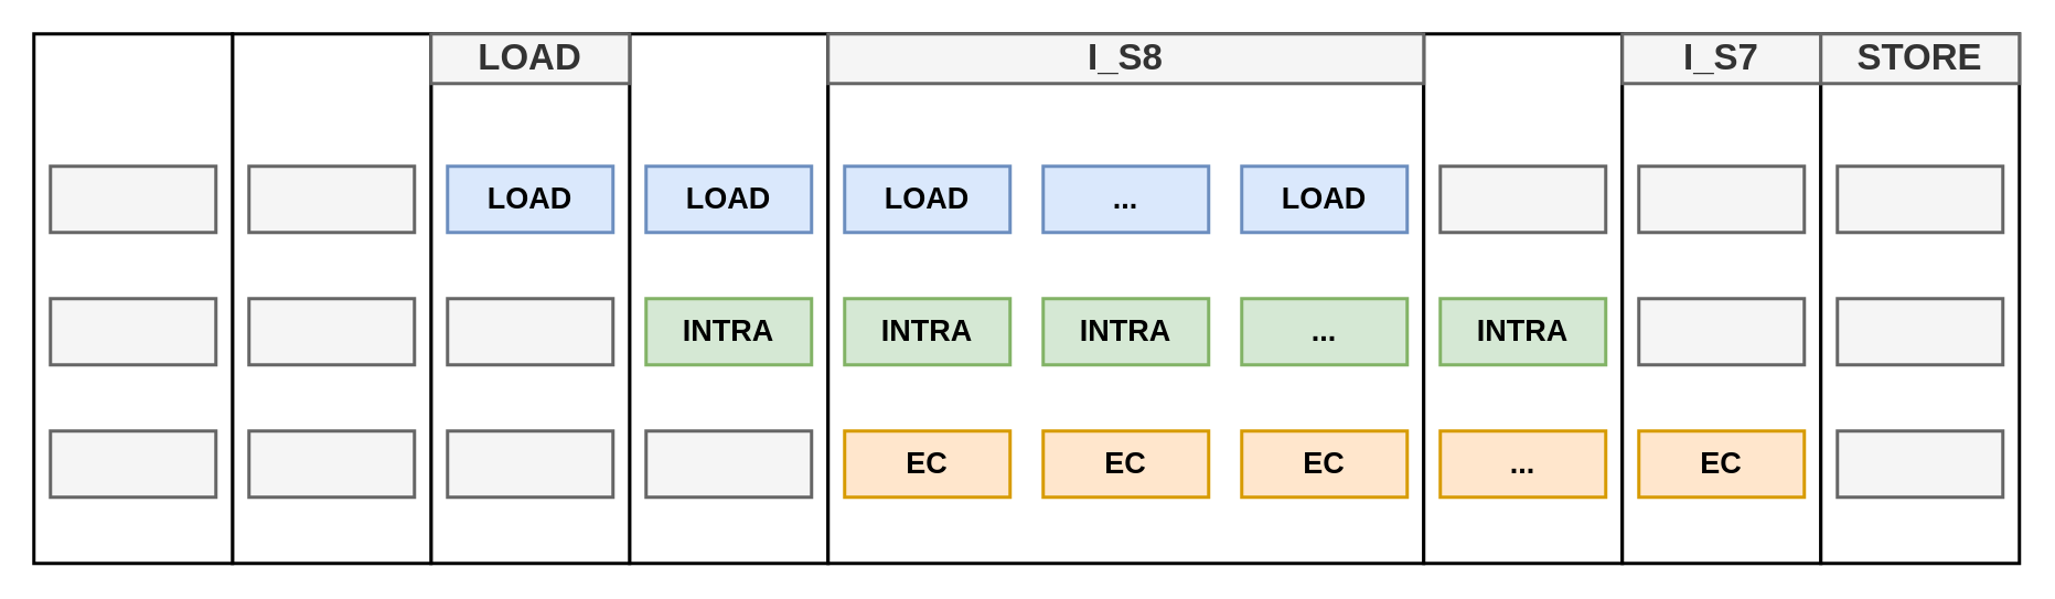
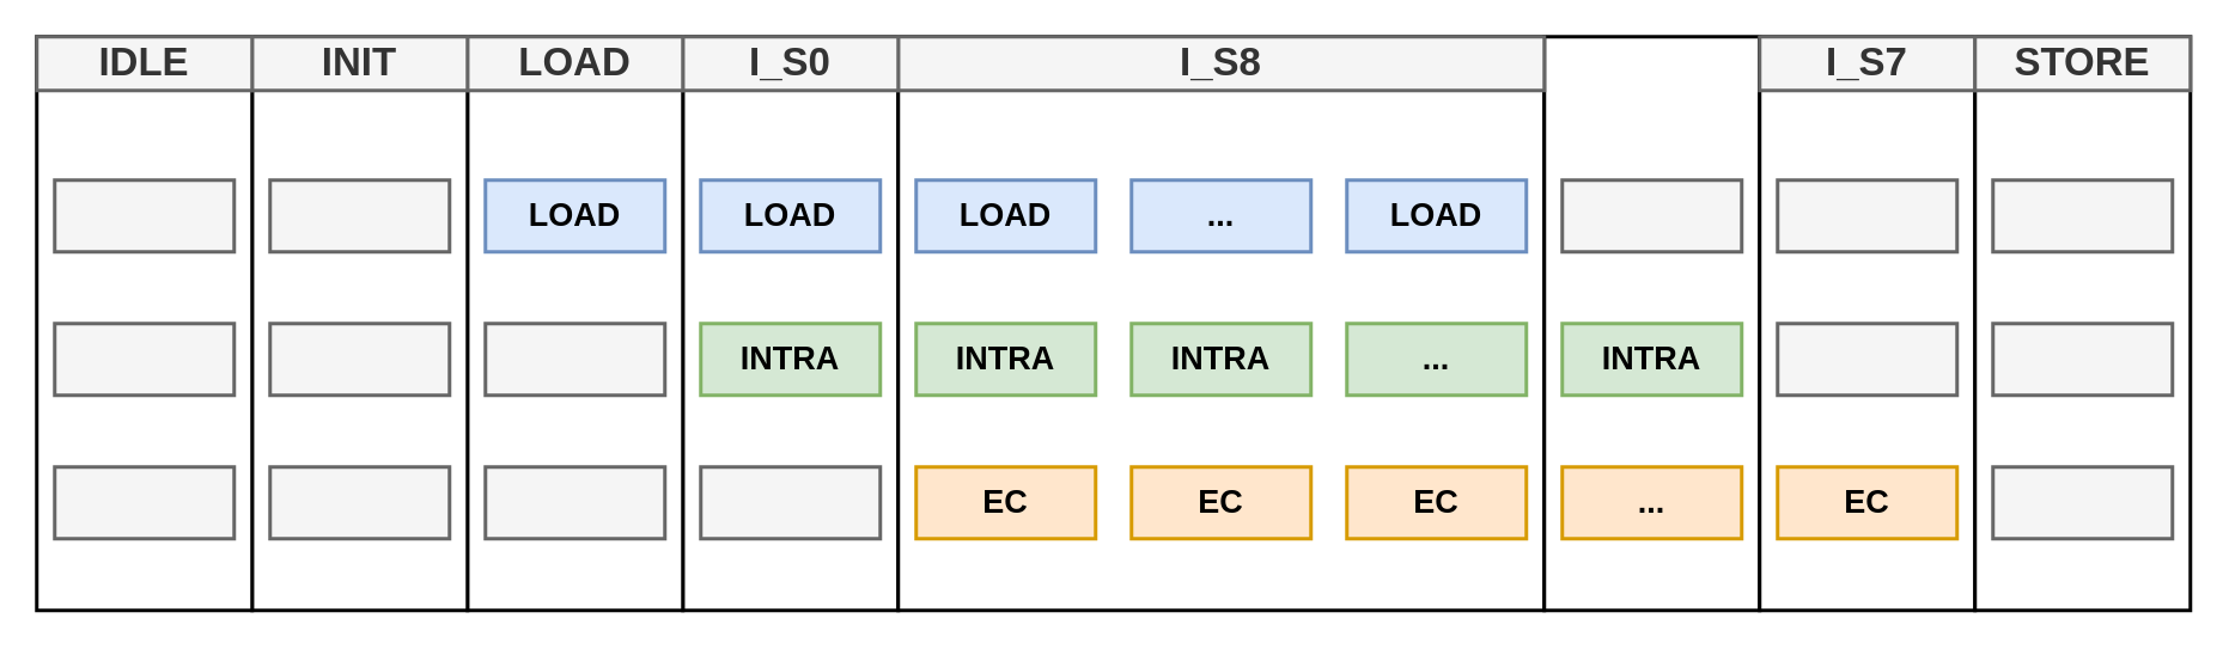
+ <mxCell id="46" value="IDLE" style="text;html=1;align=center;verticalAlign=middle;whiteSpace=wrap;rounded=0;fontStyle=1;fontSize=22;strokeColor=#666666;fillColor=#f5f5f5;fontColor=#333333;strokeWidth=2;" parent="1" vertex="1"><mxGeometry x="20" y="20" width="120" height="30" as="geometry" /></mxCell>
+ <mxCell id="45" value="INIT" style="text;html=1;align=center;verticalAlign=middle;whiteSpace=wrap;rounded=0;fontStyle=1;fontSize=22;strokeColor=#666666;fillColor=#f5f5f5;fontColor=#333333;strokeWidth=2;" parent="1" vertex="1"><mxGeometry x="140" y="20" width="120" height="30" as="geometry" /></mxCell>
+ <mxCell id="43" value="I_S0" style="text;html=1;align=center;verticalAlign=middle;whiteSpace=wrap;rounded=0;fontStyle=1;fontSize=22;strokeColor=#666666;fillColor=#f5f5f5;fontColor=#333333;strokeWidth=2;" parent="1" vertex="1"><mxGeometry x="380" y="20" width="120" height="30" as="geometry" /></mxCell>
